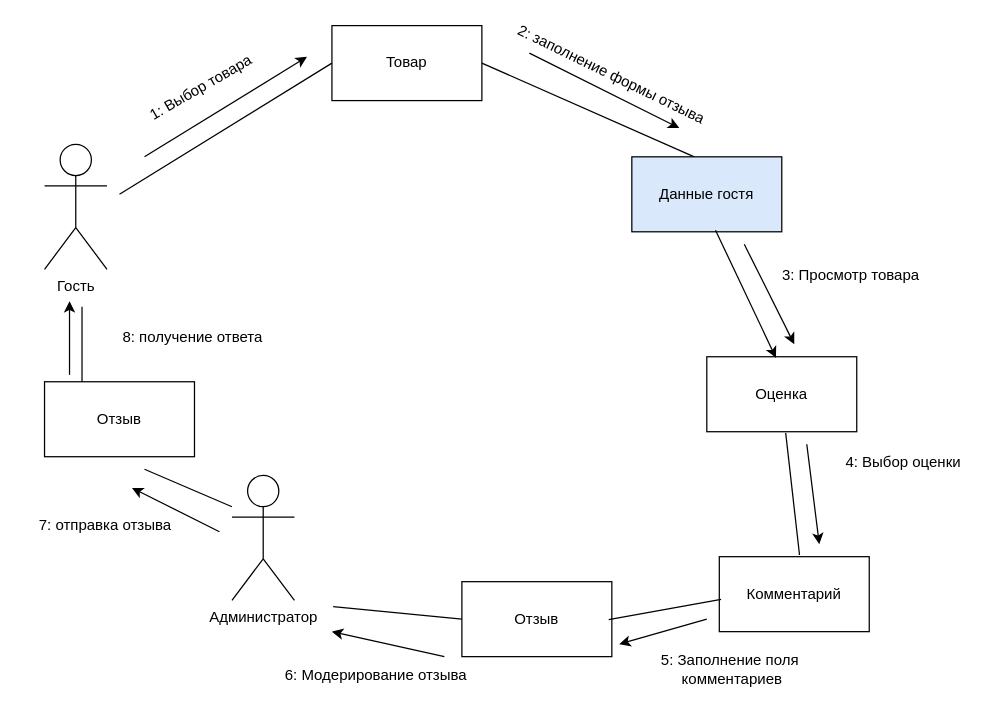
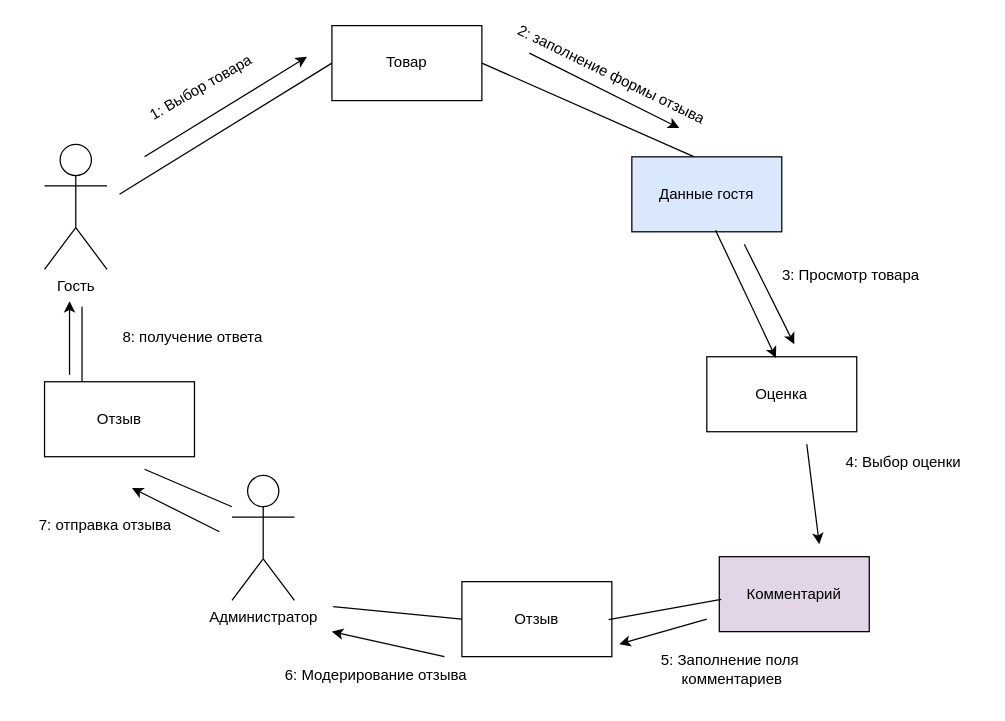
- <mxCell id="11" value="" style="endArrow=none;html=1;rounded=0;exitX=0.526;exitY=1.015;exitDx=0;exitDy=0;entryX=0.535;entryY=-0.022;entryDx=0;entryDy=0;entryPerimeter=0;exitPerimeter=0;" parent="1" source="26" target="27" edge="1"><mxGeometry width="50" height="50" relative="1" as="geometry"><mxPoint x="595" y="325" as="sourcePoint" /><mxPoint x="619.72" y="426.98" as="targetPoint" /></mxGeometry></mxCell>
- <mxCell id="27" value="Комментарий" style="rounded=0;whiteSpace=wrap;html=1;" parent="1" vertex="1"><mxGeometry x="575" y="445" width="120" height="60" as="geometry" /></mxCell>
+ <mxCell id="27" value="Комментарий" style="rounded=0;whiteSpace=wrap;html=1;fillColor=#e1d5e7;" parent="1" vertex="1"><mxGeometry x="575" y="445" width="120" height="60" as="geometry" /></mxCell>
